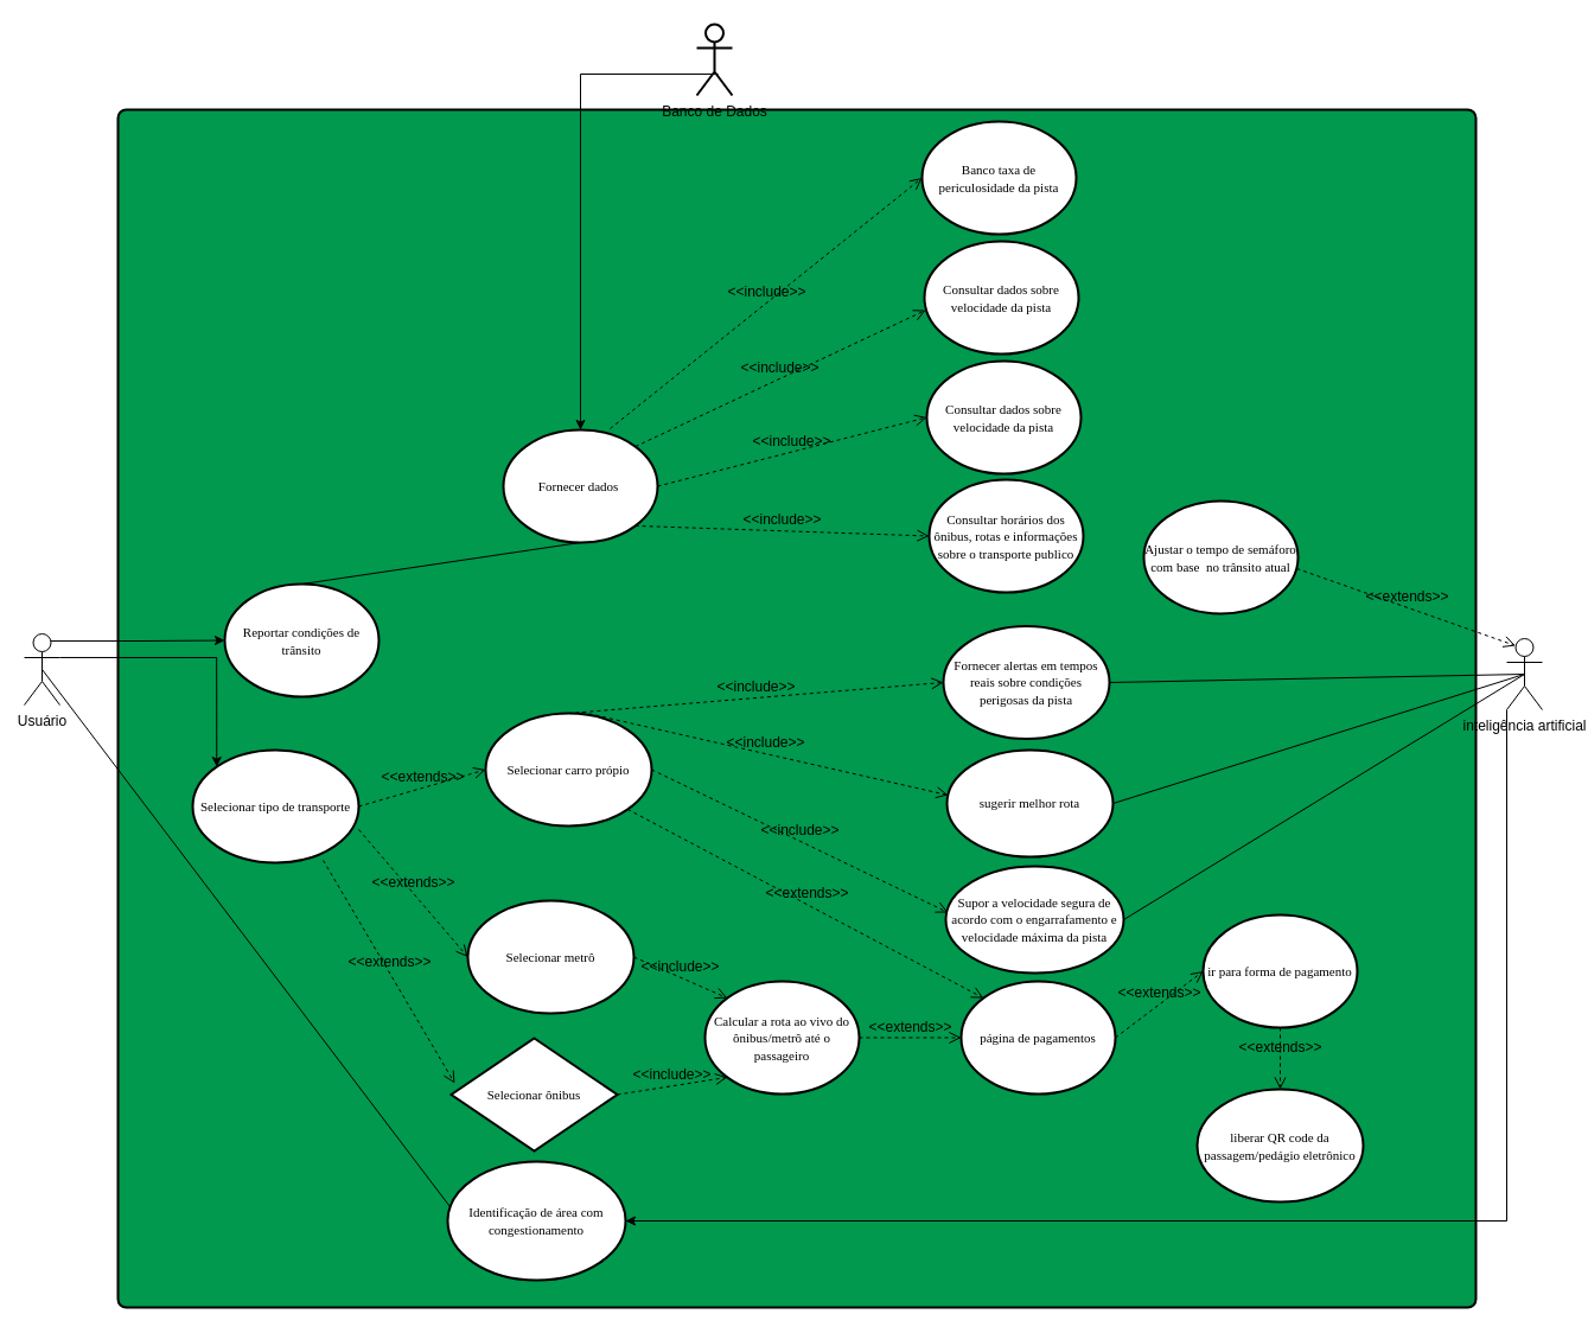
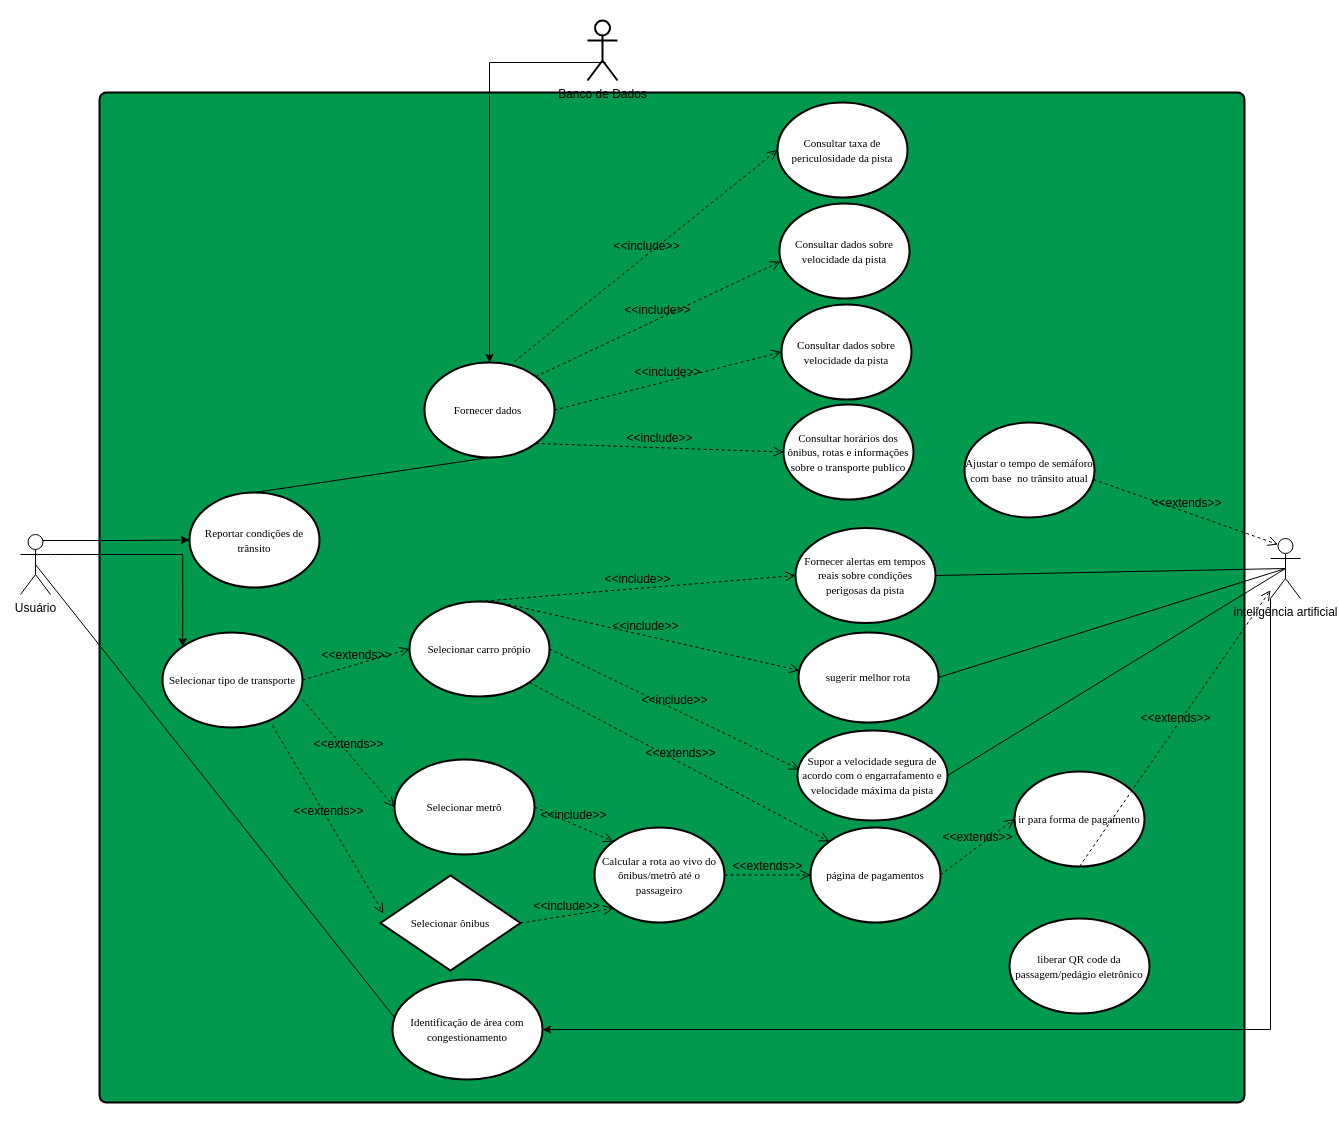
- <mxCell id="39" value="&lt;font face=&quot;Times New Roman&quot;&gt;&lt;span style=&quot;font-size: 11px;&quot;&gt;Banco taxa de periculosidade da pista&lt;/span&gt;&lt;/font&gt;" style="ellipse;whiteSpace=wrap;html=1;rounded=1;strokeColor=default;strokeWidth=2;align=center;verticalAlign=middle;arcSize=14;fontFamily=Helvetica;fontSize=12;fontColor=default;fillColor=default;" vertex="1" parent="1"><mxGeometry x="777" y="102" width="130" height="95" as="geometry" /></mxCell>
+ <mxCell id="39" value="&lt;font face=&quot;Times New Roman&quot;&gt;&lt;span style=&quot;font-size: 11px;&quot;&gt;Consultar taxa de periculosidade da pista&lt;/span&gt;&lt;/font&gt;" style="ellipse;whiteSpace=wrap;html=1;rounded=1;strokeColor=default;strokeWidth=2;align=center;verticalAlign=middle;arcSize=14;fontFamily=Helvetica;fontSize=12;fontColor=default;fillColor=default;" vertex="1" parent="1"><mxGeometry x="777" y="102" width="130" height="95" as="geometry" /></mxCell>
- <mxCell id="38" value="&amp;lt;&amp;lt;extends&amp;gt;&amp;gt;" style="endArrow=open;startArrow=none;endFill=0;startFill=0;endSize=8;html=1;verticalAlign=bottom;dashed=1;labelBackgroundColor=none;rounded=0;fontFamily=Helvetica;fontSize=12;fontColor=default;exitX=0.5;exitY=1;exitDx=0;exitDy=0;entryX=0.5;entryY=0;entryDx=0;entryDy=0;" edge="1" parent="1" source="35" target="36"><mxGeometry x="0.008" width="160" relative="1" as="geometry"><mxPoint x="1064" y="912" as="sourcePoint" /><mxPoint x="1138" y="912" as="targetPoint" /><mxPoint as="offset" /></mxGeometry></mxCell>
+ <mxCell id="38" value="&amp;lt;&amp;lt;extends&amp;gt;&amp;gt;" style="endArrow=open;startArrow=none;endFill=0;startFill=0;endSize=8;html=1;verticalAlign=bottom;dashed=1;labelBackgroundColor=none;rounded=0;fontFamily=Helvetica;fontSize=12;fontColor=default;exitX=0.5;exitY=1;exitDx=0;exitDy=0;" edge="1" parent="1" source="35" target="8"><mxGeometry x="0.008" width="160" relative="1" as="geometry"><mxPoint x="1064" y="912" as="sourcePoint" /><mxPoint x="1138" y="912" as="targetPoint" /><mxPoint as="offset" /></mxGeometry></mxCell>
- <mxCell id="10" value="&lt;span style=&quot;font-size: 11px;&quot;&gt;&lt;font face=&quot;Times New Roman&quot;&gt;Identificação de área com congestionamento&lt;/font&gt;&lt;/span&gt;" style="ellipse;whiteSpace=wrap;html=1;rounded=1;strokeColor=default;strokeWidth=2;align=center;verticalAlign=middle;arcSize=14;fontFamily=Helvetica;fontSize=12;fontColor=default;fillColor=default;" vertex="1" parent="1"><mxGeometry x="377" y="979" width="150" height="100" as="geometry" /></mxCell>
+ <mxCell id="10" value="&lt;span style=&quot;font-size: 11px;&quot;&gt;&lt;font face=&quot;Times New Roman&quot;&gt;Identificação de área com congestionamento&lt;/font&gt;&lt;/span&gt;" style="ellipse;whiteSpace=wrap;html=1;rounded=1;strokeColor=default;strokeWidth=2;align=center;verticalAlign=middle;arcSize=14;fontFamily=Helvetica;fontSize=12;fontColor=default;fillColor=default;" vertex="1" parent="1"><mxGeometry x="392" y="979" width="150" height="100" as="geometry" /></mxCell>
